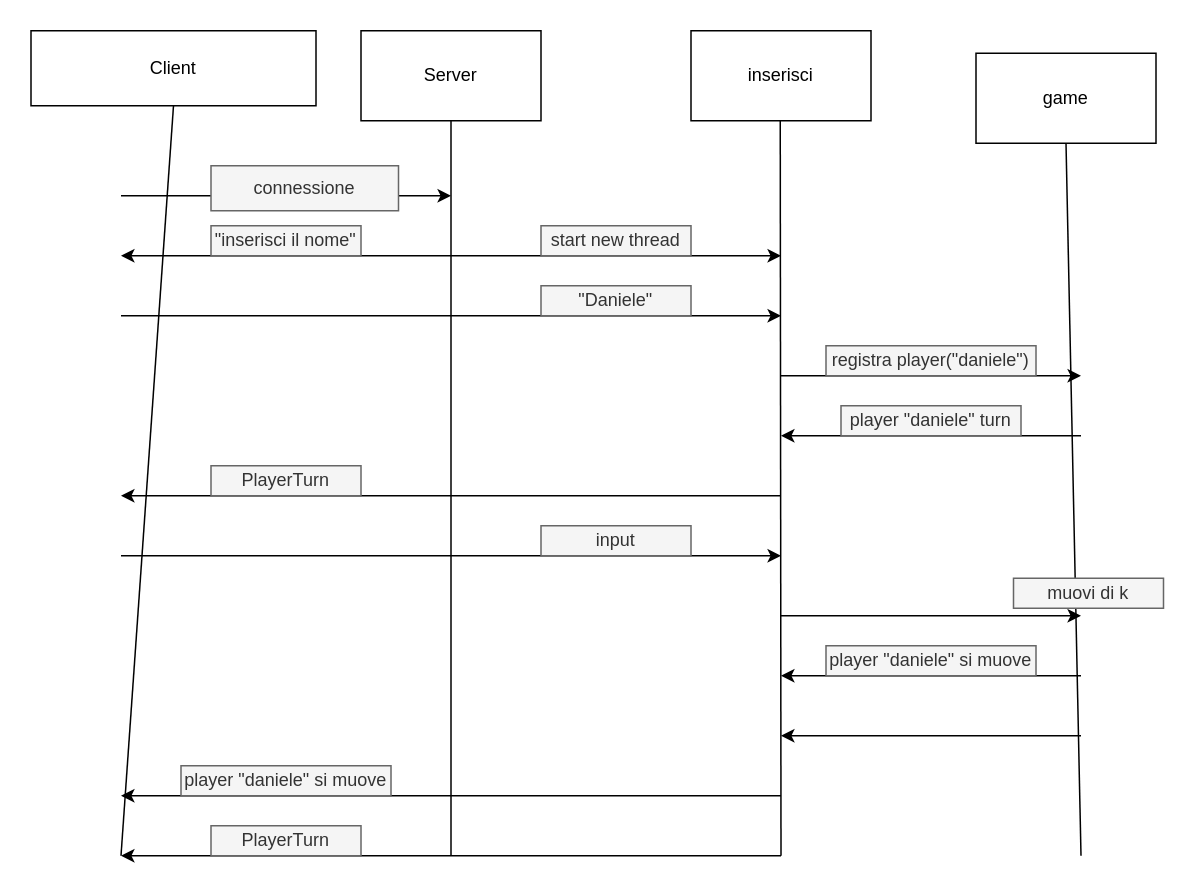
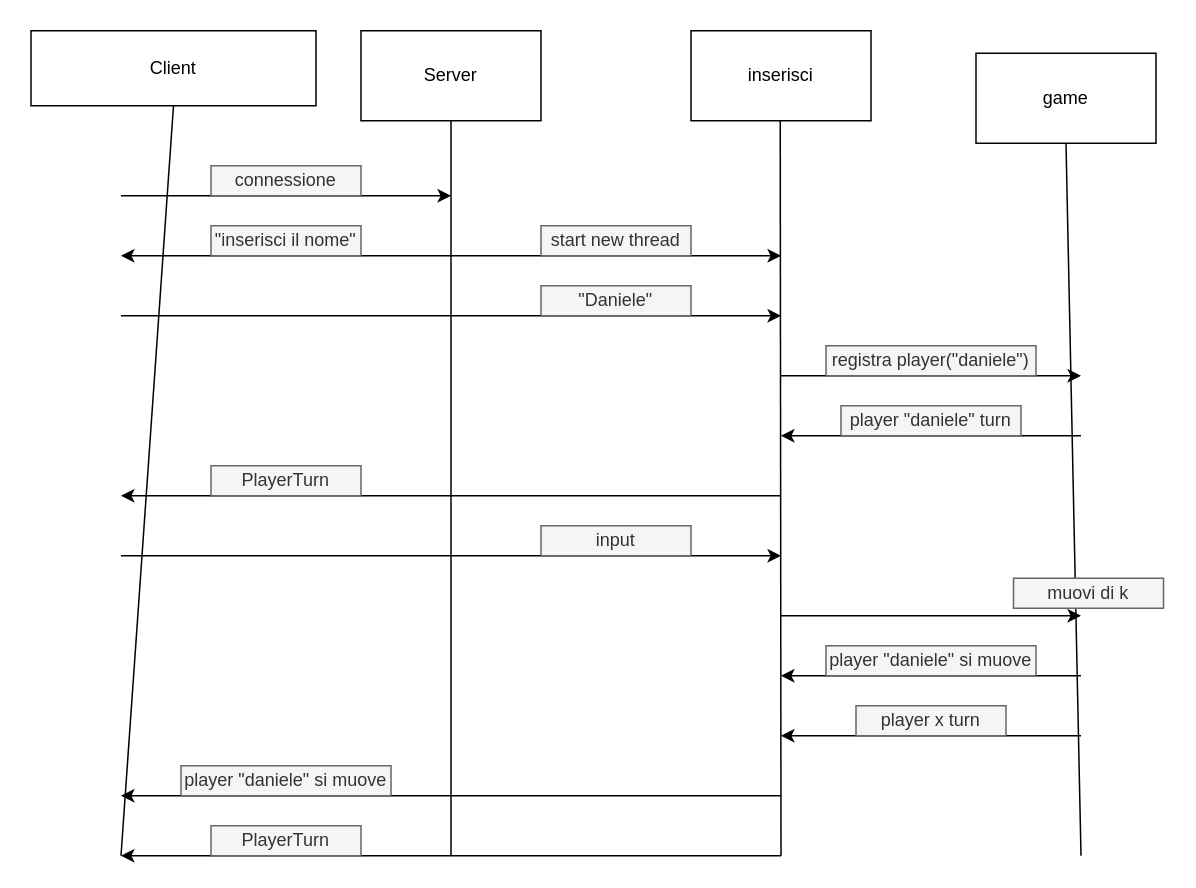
- <mxCell id="9" value="connessione" style="text;html=1;strokeColor=#666666;fillColor=#f5f5f5;align=center;verticalAlign=middle;whiteSpace=wrap;rounded=0;fontColor=#333333;" vertex="1" parent="1"><mxGeometry x="140" y="110" width="125" height="30" as="geometry" /></mxCell>
+ <mxCell id="9" value="connessione" style="text;html=1;strokeColor=#666666;fillColor=#f5f5f5;align=center;verticalAlign=middle;whiteSpace=wrap;rounded=0;fontColor=#333333;" vertex="1" parent="1"><mxGeometry x="140" y="110" width="100" height="20" as="geometry" /></mxCell>
+ <mxCell id="35" value="player x turn" style="text;html=1;strokeColor=#666666;fillColor=#f5f5f5;align=center;verticalAlign=middle;whiteSpace=wrap;rounded=0;fontColor=#333333;" vertex="1" parent="1"><mxGeometry x="570" y="470" width="100" height="20" as="geometry" /></mxCell>
